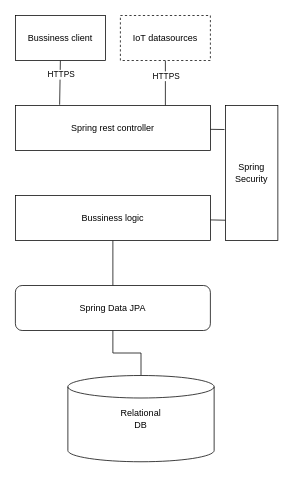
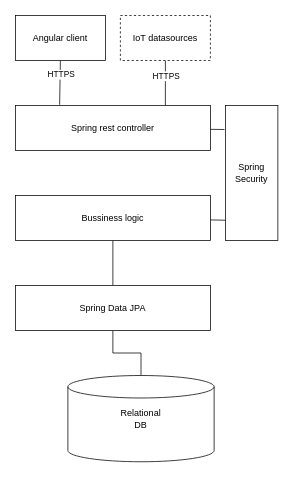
- <mxCell id="4" value="Bussiness client" style="rounded=0;whiteSpace=wrap;html=1;" vertex="1" parent="1"><mxGeometry x="20" y="20" width="120" height="60" as="geometry" /></mxCell>
+ <mxCell id="4" value="Angular client" style="rounded=0;whiteSpace=wrap;html=1;" vertex="1" parent="1"><mxGeometry x="20" y="20" width="120" height="60" as="geometry" /></mxCell>
- <mxCell id="13" value="Spring Data JPA" style="whiteSpace=wrap;html=1;align=center;rounded=1;" vertex="1" parent="1"><mxGeometry x="20" y="380" width="260" height="60" as="geometry" /></mxCell>
+ <mxCell id="13" value="Spring Data JPA" style="rounded=0;whiteSpace=wrap;html=1;align=center;" vertex="1" parent="1"><mxGeometry x="20" y="380" width="260" height="60" as="geometry" /></mxCell>
